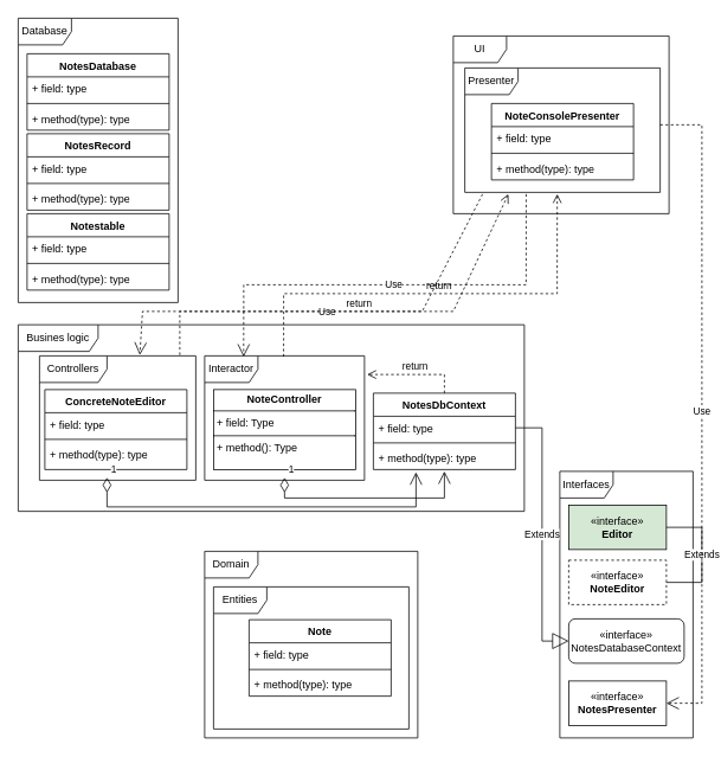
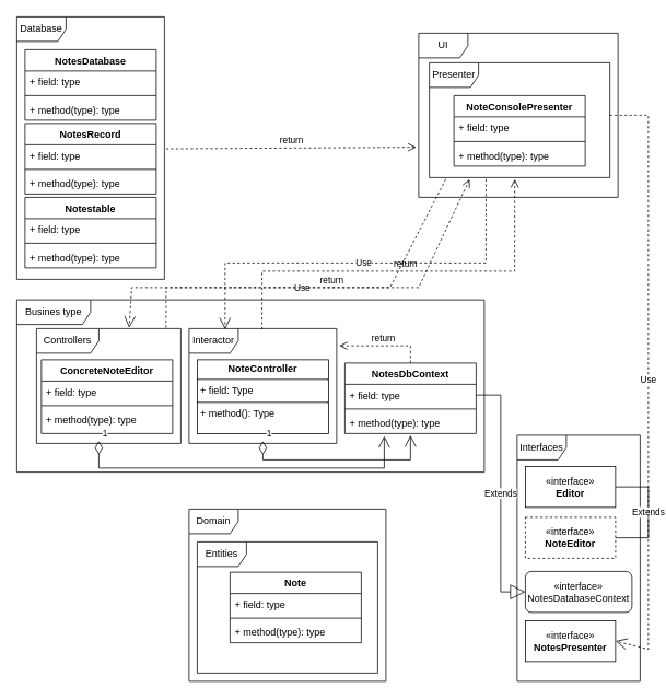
+ <mxCell id="54" value="return" style="html=1;verticalAlign=bottom;endArrow=open;dashed=1;endSize=8;curved=0;rounded=0;exitX=1.011;exitY=0.503;exitDx=0;exitDy=0;exitPerimeter=0;entryX=-0.012;entryY=0.695;entryDx=0;entryDy=0;entryPerimeter=0;" edge="1" parent="1" source="14" target="44"><mxGeometry relative="1" as="geometry"><mxPoint x="680" y="430" as="sourcePoint" /><mxPoint x="600" y="430" as="targetPoint" /></mxGeometry></mxCell>
- <mxCell id="43" value="Busines logic" style="shape=umlFrame;whiteSpace=wrap;html=1;pointerEvents=0;width=90;height=30;" vertex="1" parent="1"><mxGeometry x="20" y="365" width="570" height="210" as="geometry" /></mxCell>
+ <mxCell id="43" value="Busines type" style="shape=umlFrame;whiteSpace=wrap;html=1;pointerEvents=0;width=90;height=30;" vertex="1" parent="1"><mxGeometry x="20" y="365" width="570" height="210" as="geometry" /></mxCell>
- <mxCell id="21" value="«interface»&lt;br&gt;&lt;b&gt;Editor&lt;/b&gt;" style="html=1;whiteSpace=wrap;fillColor=#d5e8d4;" parent="1" vertex="1"><mxGeometry x="640" y="568" width="110" height="50" as="geometry" /></mxCell>
+ <mxCell id="21" value="«interface»&lt;br&gt;&lt;b&gt;Editor&lt;/b&gt;" style="html=1;whiteSpace=wrap;" parent="1" vertex="1"><mxGeometry x="640" y="568" width="110" height="50" as="geometry" /></mxCell>
- <mxCell id="24" value="«interface»&lt;br&gt;&lt;b&gt;NotesPresenter&lt;/b&gt;" style="html=1;whiteSpace=wrap;" parent="1" vertex="1"><mxGeometry x="640" y="766" width="110" height="50" as="geometry" /></mxCell>
+ <mxCell id="24" value="«interface»&lt;br&gt;&lt;b&gt;NotesPresenter&lt;/b&gt;" style="html=1;whiteSpace=wrap;" parent="1" vertex="1"><mxGeometry x="640" y="756" width="110" height="50" as="geometry" /></mxCell>
